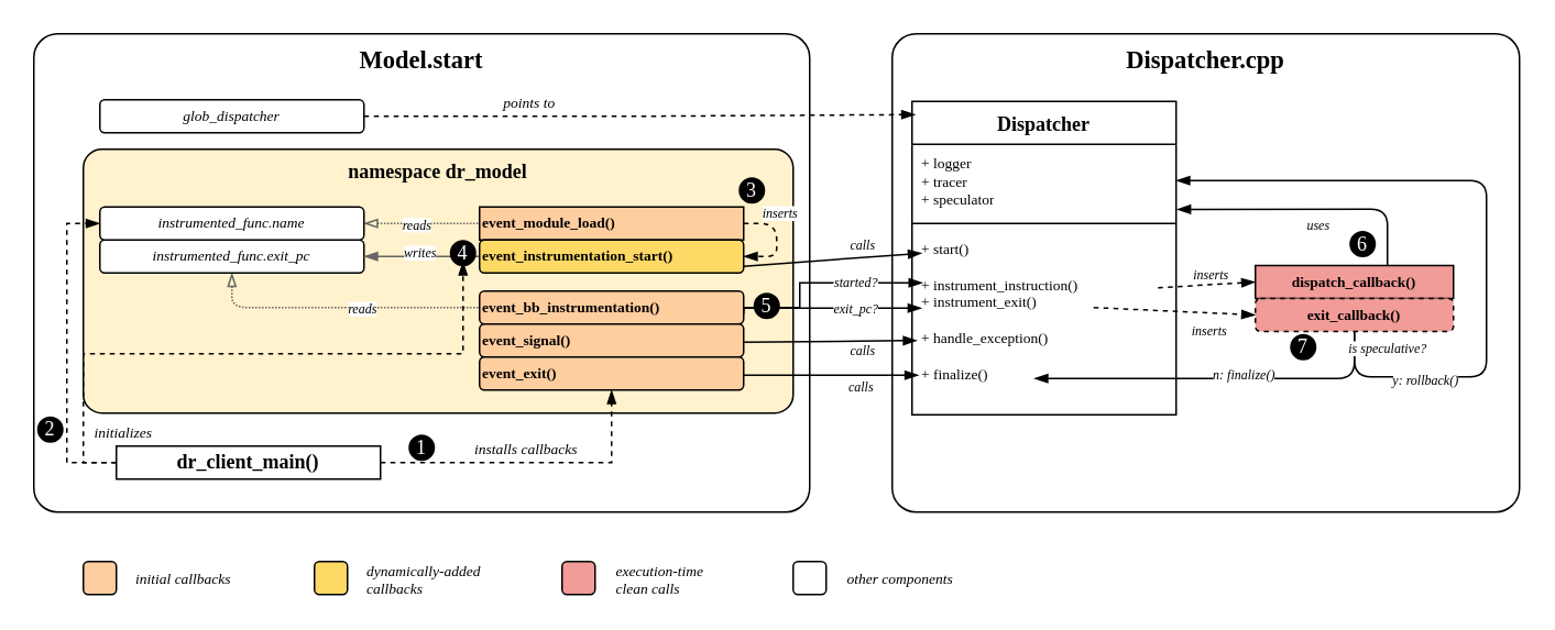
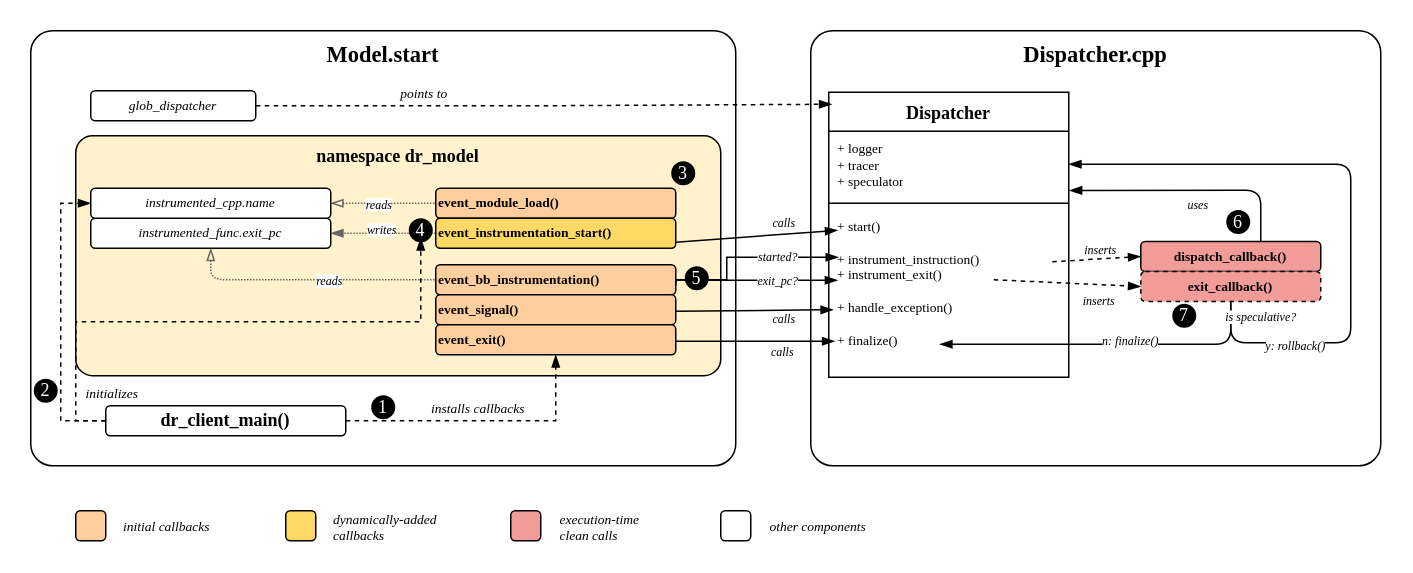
- <mxCell id="11" value="&lt;div&gt;glob_dispatcher&lt;/div&gt;" style="rounded=1;whiteSpace=wrap;html=1;align=center;fontFamily=JetBrains Mono;fontSize=9;fontStyle=2" parent="1" vertex="1"><mxGeometry x="60" y="60" width="160" height="20" as="geometry" /></mxCell>
+ <mxCell id="11" value="&lt;div&gt;glob_dispatcher&lt;/div&gt;" style="rounded=1;whiteSpace=wrap;html=1;align=center;fontFamily=JetBrains Mono;fontSize=9;fontStyle=2" parent="1" vertex="1"><mxGeometry x="60" y="60" width="110" height="20" as="geometry" /></mxCell>
- <mxCell id="10" value="&lt;div&gt;instrumented_func.name&lt;/div&gt;" style="rounded=1;whiteSpace=wrap;html=1;align=center;fontFamily=JetBrains Mono;fontSize=9;fontStyle=2" parent="1" vertex="1"><mxGeometry x="60" y="125" width="160" height="20" as="geometry" /></mxCell>
+ <mxCell id="10" value="&lt;div&gt;instrumented_cpp.name&lt;/div&gt;" style="rounded=1;whiteSpace=wrap;html=1;align=center;fontFamily=JetBrains Mono;fontSize=9;fontStyle=2" parent="1" vertex="1"><mxGeometry x="60" y="125" width="160" height="20" as="geometry" /></mxCell>
- <mxCell id="19" value="&lt;div&gt;event_module_load()&lt;/div&gt;" style="whiteSpace=wrap;html=1;align=left;fontFamily=JetBrains Mono;fontSize=9;fontStyle=1;fillColor=#FFCE9F;rounded=0;" parent="1" vertex="1"><mxGeometry x="290" y="125" width="160" height="20" as="geometry" /></mxCell>
+ <mxCell id="19" value="&lt;div&gt;event_module_load()&lt;/div&gt;" style="rounded=1;whiteSpace=wrap;html=1;align=left;fontFamily=JetBrains Mono;fontSize=9;fontStyle=1;fillColor=#FFCE9F;" parent="1" vertex="1"><mxGeometry x="290" y="125" width="160" height="20" as="geometry" /></mxCell>
- <mxCell id="17" style="edgeStyle=orthogonalEdgeStyle;rounded=1;orthogonalLoop=1;jettySize=auto;html=1;exitX=1;exitY=0.5;exitDx=0;exitDy=0;entryX=1;entryY=0.5;entryDx=0;entryDy=0;endArrow=blockThin;endFill=1;fontFamily=JetBrains Mono;curved=0;dashed=1;" parent="1" source="19" target="25" edge="1"><mxGeometry relative="1" as="geometry"><Array as="points"><mxPoint x="470" y="135" /><mxPoint x="470" y="155" /></Array></mxGeometry></mxCell>
- <mxCell id="18" value="inserts" style="edgeLabel;html=1;align=center;verticalAlign=middle;resizable=0;points=[];fontStyle=2;fontFamily=JetBrains Mono;fontSize=8;" parent="17" vertex="1" connectable="0"><mxGeometry x="-0.133" y="1" relative="1" as="geometry"><mxPoint y="-13" as="offset" /></mxGeometry></mxCell>
- <mxCell id="23" style="edgeStyle=orthogonalEdgeStyle;rounded=0;orthogonalLoop=1;jettySize=auto;html=1;entryX=1;entryY=0.5;entryDx=0;entryDy=0;endArrow=blockThin;endFill=1;fontFamily=JetBrains Mono;dashed=0;dashPattern=1 1;strokeColor=#666666;" parent="1" source="25" target="7" edge="1"><mxGeometry relative="1" as="geometry" /></mxCell>
+ <mxCell id="23" style="edgeStyle=orthogonalEdgeStyle;rounded=0;orthogonalLoop=1;jettySize=auto;html=1;entryX=1;entryY=0.5;entryDx=0;entryDy=0;endArrow=blockThin;endFill=1;fontFamily=JetBrains Mono;dashed=1;dashPattern=1 1;strokeColor=#666666;" parent="1" source="25" target="7" edge="1"><mxGeometry relative="1" as="geometry" /></mxCell>
- <mxCell id="34" value="&lt;div&gt;dispatch_callback()&lt;/div&gt;" style="whiteSpace=wrap;html=1;align=center;fontFamily=JetBrains Mono;fontSize=9;fontStyle=1;fillColor=#F19C99;rounded=0;" parent="1" vertex="1"><mxGeometry x="760" y="160.5" width="120" height="20" as="geometry" /></mxCell>
+ <mxCell id="34" value="&lt;div&gt;dispatch_callback()&lt;/div&gt;" style="rounded=1;whiteSpace=wrap;html=1;align=center;fontFamily=JetBrains Mono;fontSize=9;fontStyle=1;fillColor=#F19C99;" parent="1" vertex="1"><mxGeometry x="760" y="160.5" width="120" height="20" as="geometry" /></mxCell>
- <mxCell id="16" value="&lt;div&gt;dr_client_main()&lt;/div&gt;" style="whiteSpace=wrap;html=1;align=center;fontFamily=JetBrains Mono;fontStyle=1;rounded=0;" parent="1" vertex="1"><mxGeometry x="70" y="270" width="160" height="20" as="geometry" /></mxCell>
+ <mxCell id="16" value="&lt;div&gt;dr_client_main()&lt;/div&gt;" style="rounded=1;whiteSpace=wrap;html=1;align=center;fontFamily=JetBrains Mono;fontStyle=1" parent="1" vertex="1"><mxGeometry x="70" y="270" width="160" height="20" as="geometry" /></mxCell>
